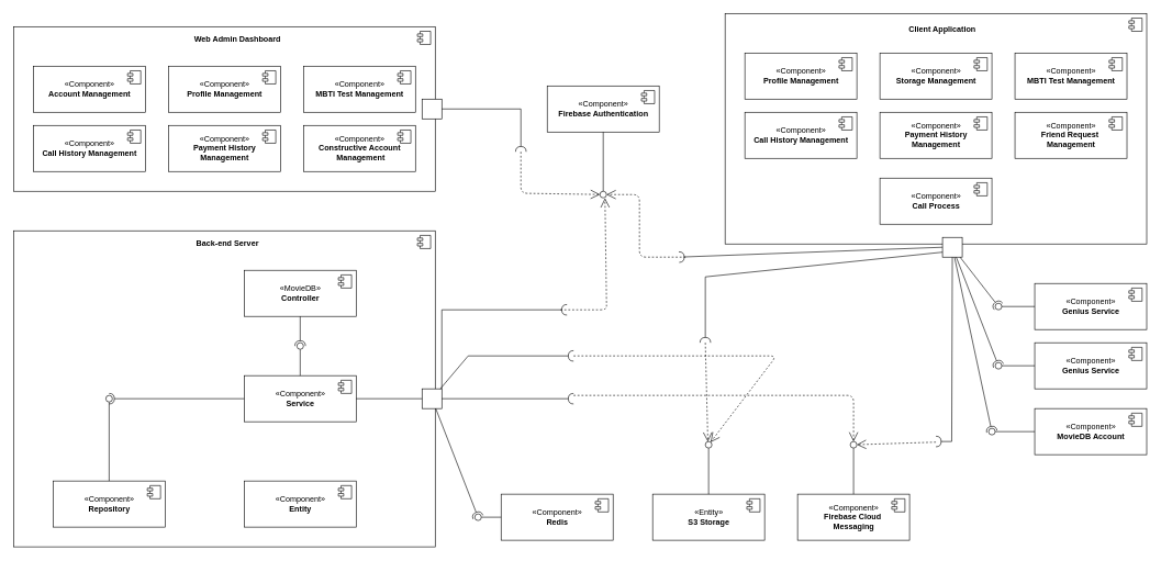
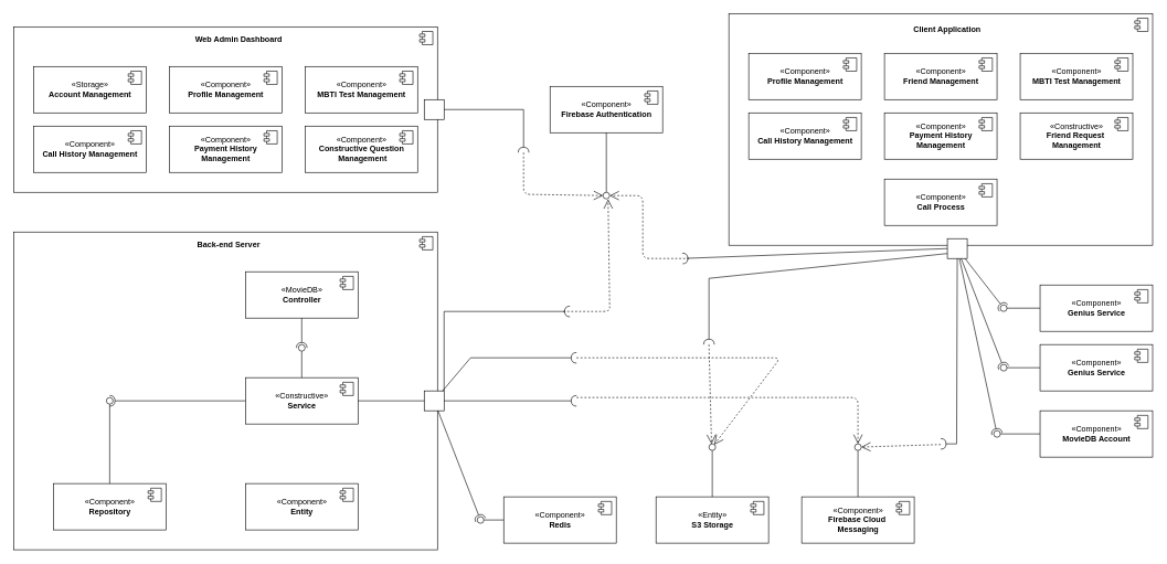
- <mxCell id="50" value="«Component»&lt;br&gt;&lt;b&gt;Storage Management&lt;/b&gt;" style="html=1;dropTarget=0;" parent="1" vertex="1"><mxGeometry x="1335" y="80" width="170" height="70" as="geometry" /></mxCell>
+ <mxCell id="50" value="«Component»&lt;br&gt;&lt;b&gt;Friend Management&lt;/b&gt;" style="html=1;dropTarget=0;" parent="1" vertex="1"><mxGeometry x="1335" y="80" width="170" height="70" as="geometry" /></mxCell>
- <mxCell id="4" value="«Component»&lt;br&gt;&lt;b&gt;Account Management&lt;/b&gt;" style="html=1;dropTarget=0;" parent="1" vertex="1"><mxGeometry x="50" y="100" width="170" height="70" as="geometry" /></mxCell>
+ <mxCell id="4" value="«Storage»&lt;br&gt;&lt;b&gt;Account Management&lt;/b&gt;" style="html=1;dropTarget=0;" parent="1" vertex="1"><mxGeometry x="50" y="100" width="170" height="70" as="geometry" /></mxCell>
- <mxCell id="54" value="«Component»&lt;br&gt;&lt;b&gt;Friend Request&amp;nbsp;&lt;br&gt;Management&lt;/b&gt;" style="html=1;dropTarget=0;" parent="1" vertex="1"><mxGeometry x="1540" y="170" width="170" height="70" as="geometry" /></mxCell>
+ <mxCell id="54" value="«Constructive»&lt;br&gt;&lt;b&gt;Friend Request&amp;nbsp;&lt;br&gt;Management&lt;/b&gt;" style="html=1;dropTarget=0;" parent="1" vertex="1"><mxGeometry x="1540" y="170" width="170" height="70" as="geometry" /></mxCell>
- <mxCell id="10" value="«Component»&lt;br&gt;&lt;b&gt;Constructive Account&lt;br&gt;&amp;nbsp;Management&lt;/b&gt;" style="html=1;dropTarget=0;" parent="1" vertex="1"><mxGeometry x="460" y="190" width="170" height="70" as="geometry" /></mxCell>
+ <mxCell id="10" value="«Component»&lt;br&gt;&lt;b&gt;Constructive Question&lt;br&gt;&amp;nbsp;Management&lt;/b&gt;" style="html=1;dropTarget=0;" parent="1" vertex="1"><mxGeometry x="460" y="190" width="170" height="70" as="geometry" /></mxCell>
- <mxCell id="22" value="«Component»&lt;br&gt;&lt;b&gt;Service&lt;/b&gt;" style="html=1;dropTarget=0;" parent="1" vertex="1"><mxGeometry x="370" y="570" width="170" height="70" as="geometry" /></mxCell>
+ <mxCell id="22" value="«Constructive»&lt;br&gt;&lt;b&gt;Service&lt;/b&gt;" style="html=1;dropTarget=0;" parent="1" vertex="1"><mxGeometry x="370" y="570" width="170" height="70" as="geometry" /></mxCell>
